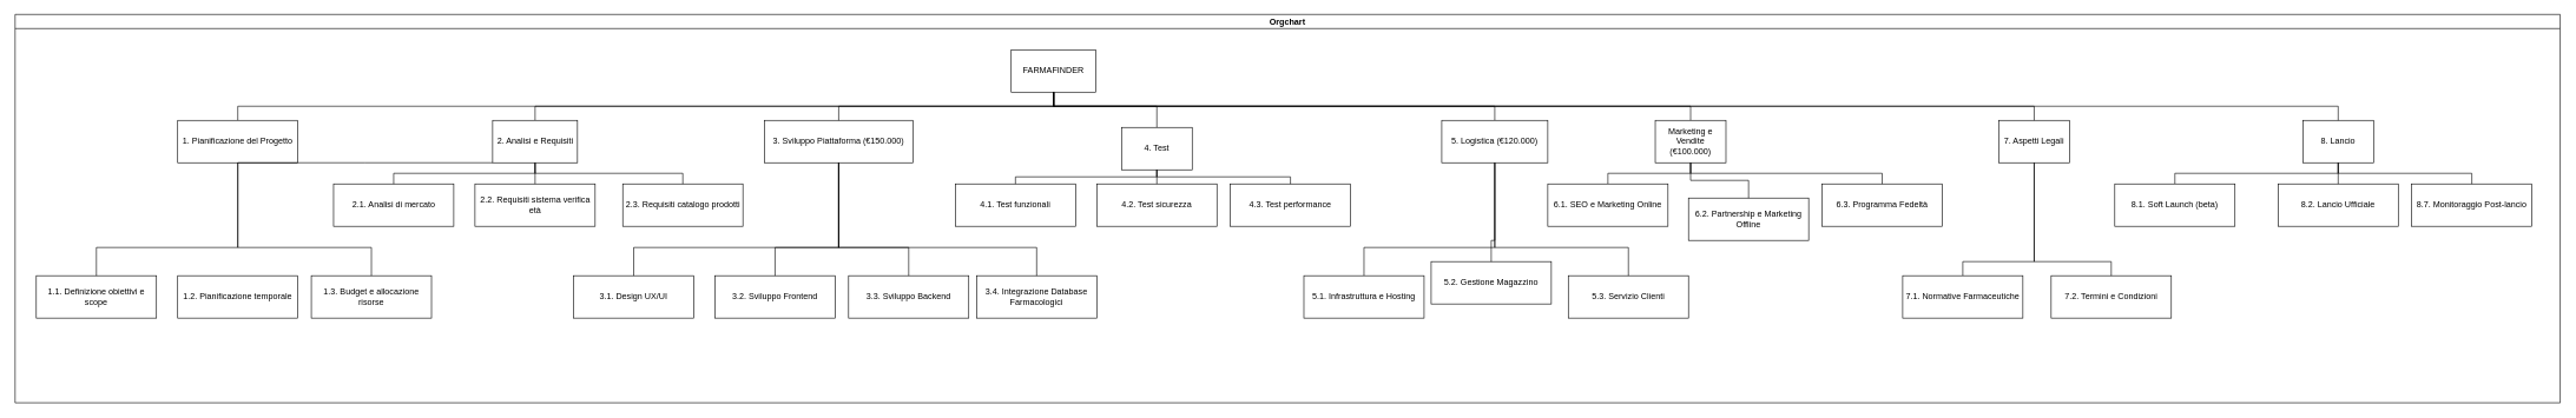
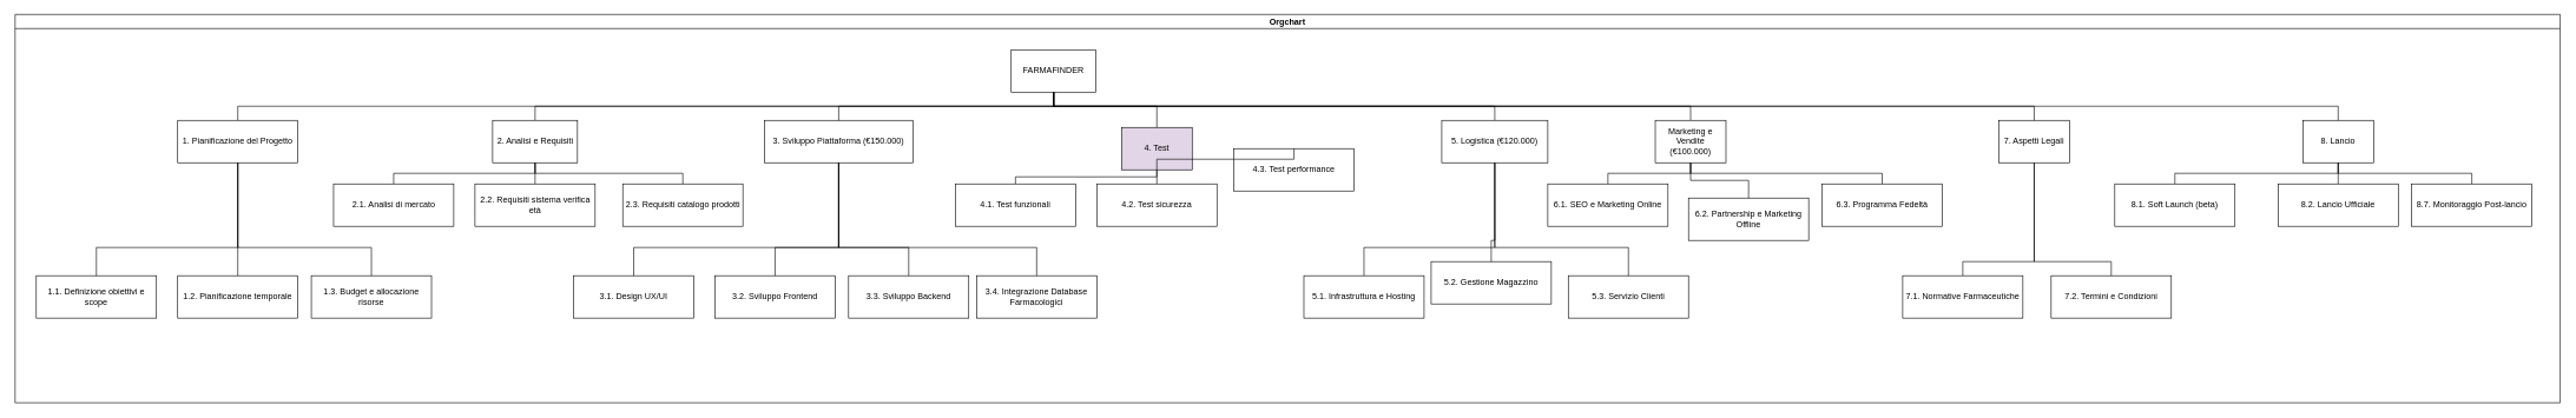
- <mxCell id="40" value="4. Test" style="whiteSpace=wrap;html=1;align=center;verticalAlign=middle;treeFolding=1;treeMoving=1;newEdgeStyle={&quot;edgeStyle&quot;:&quot;elbowEdgeStyle&quot;,&quot;startArrow&quot;:&quot;none&quot;,&quot;endArrow&quot;:&quot;none&quot;};" vertex="1" parent="2"><mxGeometry x="1565" y="160" width="100" height="60" as="geometry" /></mxCell>
+ <mxCell id="40" value="4. Test" style="whiteSpace=wrap;html=1;align=center;verticalAlign=middle;treeFolding=1;treeMoving=1;newEdgeStyle={&quot;edgeStyle&quot;:&quot;elbowEdgeStyle&quot;,&quot;startArrow&quot;:&quot;none&quot;,&quot;endArrow&quot;:&quot;none&quot;};fillColor=#e1d5e7;" vertex="1" parent="2"><mxGeometry x="1565" y="160" width="100" height="60" as="geometry" /></mxCell>
- <mxCell id="22" value="" style="edgeStyle=elbowEdgeStyle;elbow=vertical;sourcePerimeterSpacing=0;targetPerimeterSpacing=0;startArrow=none;endArrow=none;rounded=0;curved=0;exitX=0.5;exitY=1;exitDx=0;exitDy=0;" edge="1" parent="2" source="6" target="7"><mxGeometry relative="1" as="geometry"><mxPoint x="764" y="280" as="sourcePoint" /><mxPoint x="689" y="360" as="targetPoint" /></mxGeometry></mxCell>
+ <mxCell id="22" value="" style="edgeStyle=elbowEdgeStyle;elbow=vertical;sourcePerimeterSpacing=0;targetPerimeterSpacing=0;startArrow=none;endArrow=none;rounded=0;curved=0;entryX=0.5;entryY=0;entryDx=0;entryDy=0;exitX=0.5;exitY=1;exitDx=0;exitDy=0;" edge="1" parent="2" source="6" target="21"><mxGeometry relative="1" as="geometry"><mxPoint x="764" y="280" as="sourcePoint" /><mxPoint x="689" y="360" as="targetPoint" /></mxGeometry></mxCell>
- <mxCell id="43" value="4.3. Test performance" style="whiteSpace=wrap;html=1;align=center;verticalAlign=middle;treeFolding=1;treeMoving=1;newEdgeStyle={&quot;edgeStyle&quot;:&quot;elbowEdgeStyle&quot;,&quot;startArrow&quot;:&quot;none&quot;,&quot;endArrow&quot;:&quot;none&quot;};" vertex="1" parent="2"><mxGeometry x="1719" y="240" width="170" height="60" as="geometry" /></mxCell>
+ <mxCell id="43" value="4.3. Test performance" style="whiteSpace=wrap;html=1;align=center;verticalAlign=middle;treeFolding=1;treeMoving=1;newEdgeStyle={&quot;edgeStyle&quot;:&quot;elbowEdgeStyle&quot;,&quot;startArrow&quot;:&quot;none&quot;,&quot;endArrow&quot;:&quot;none&quot;};" vertex="1" parent="2"><mxGeometry x="1724" y="190" width="170" height="60" as="geometry" /></mxCell>
